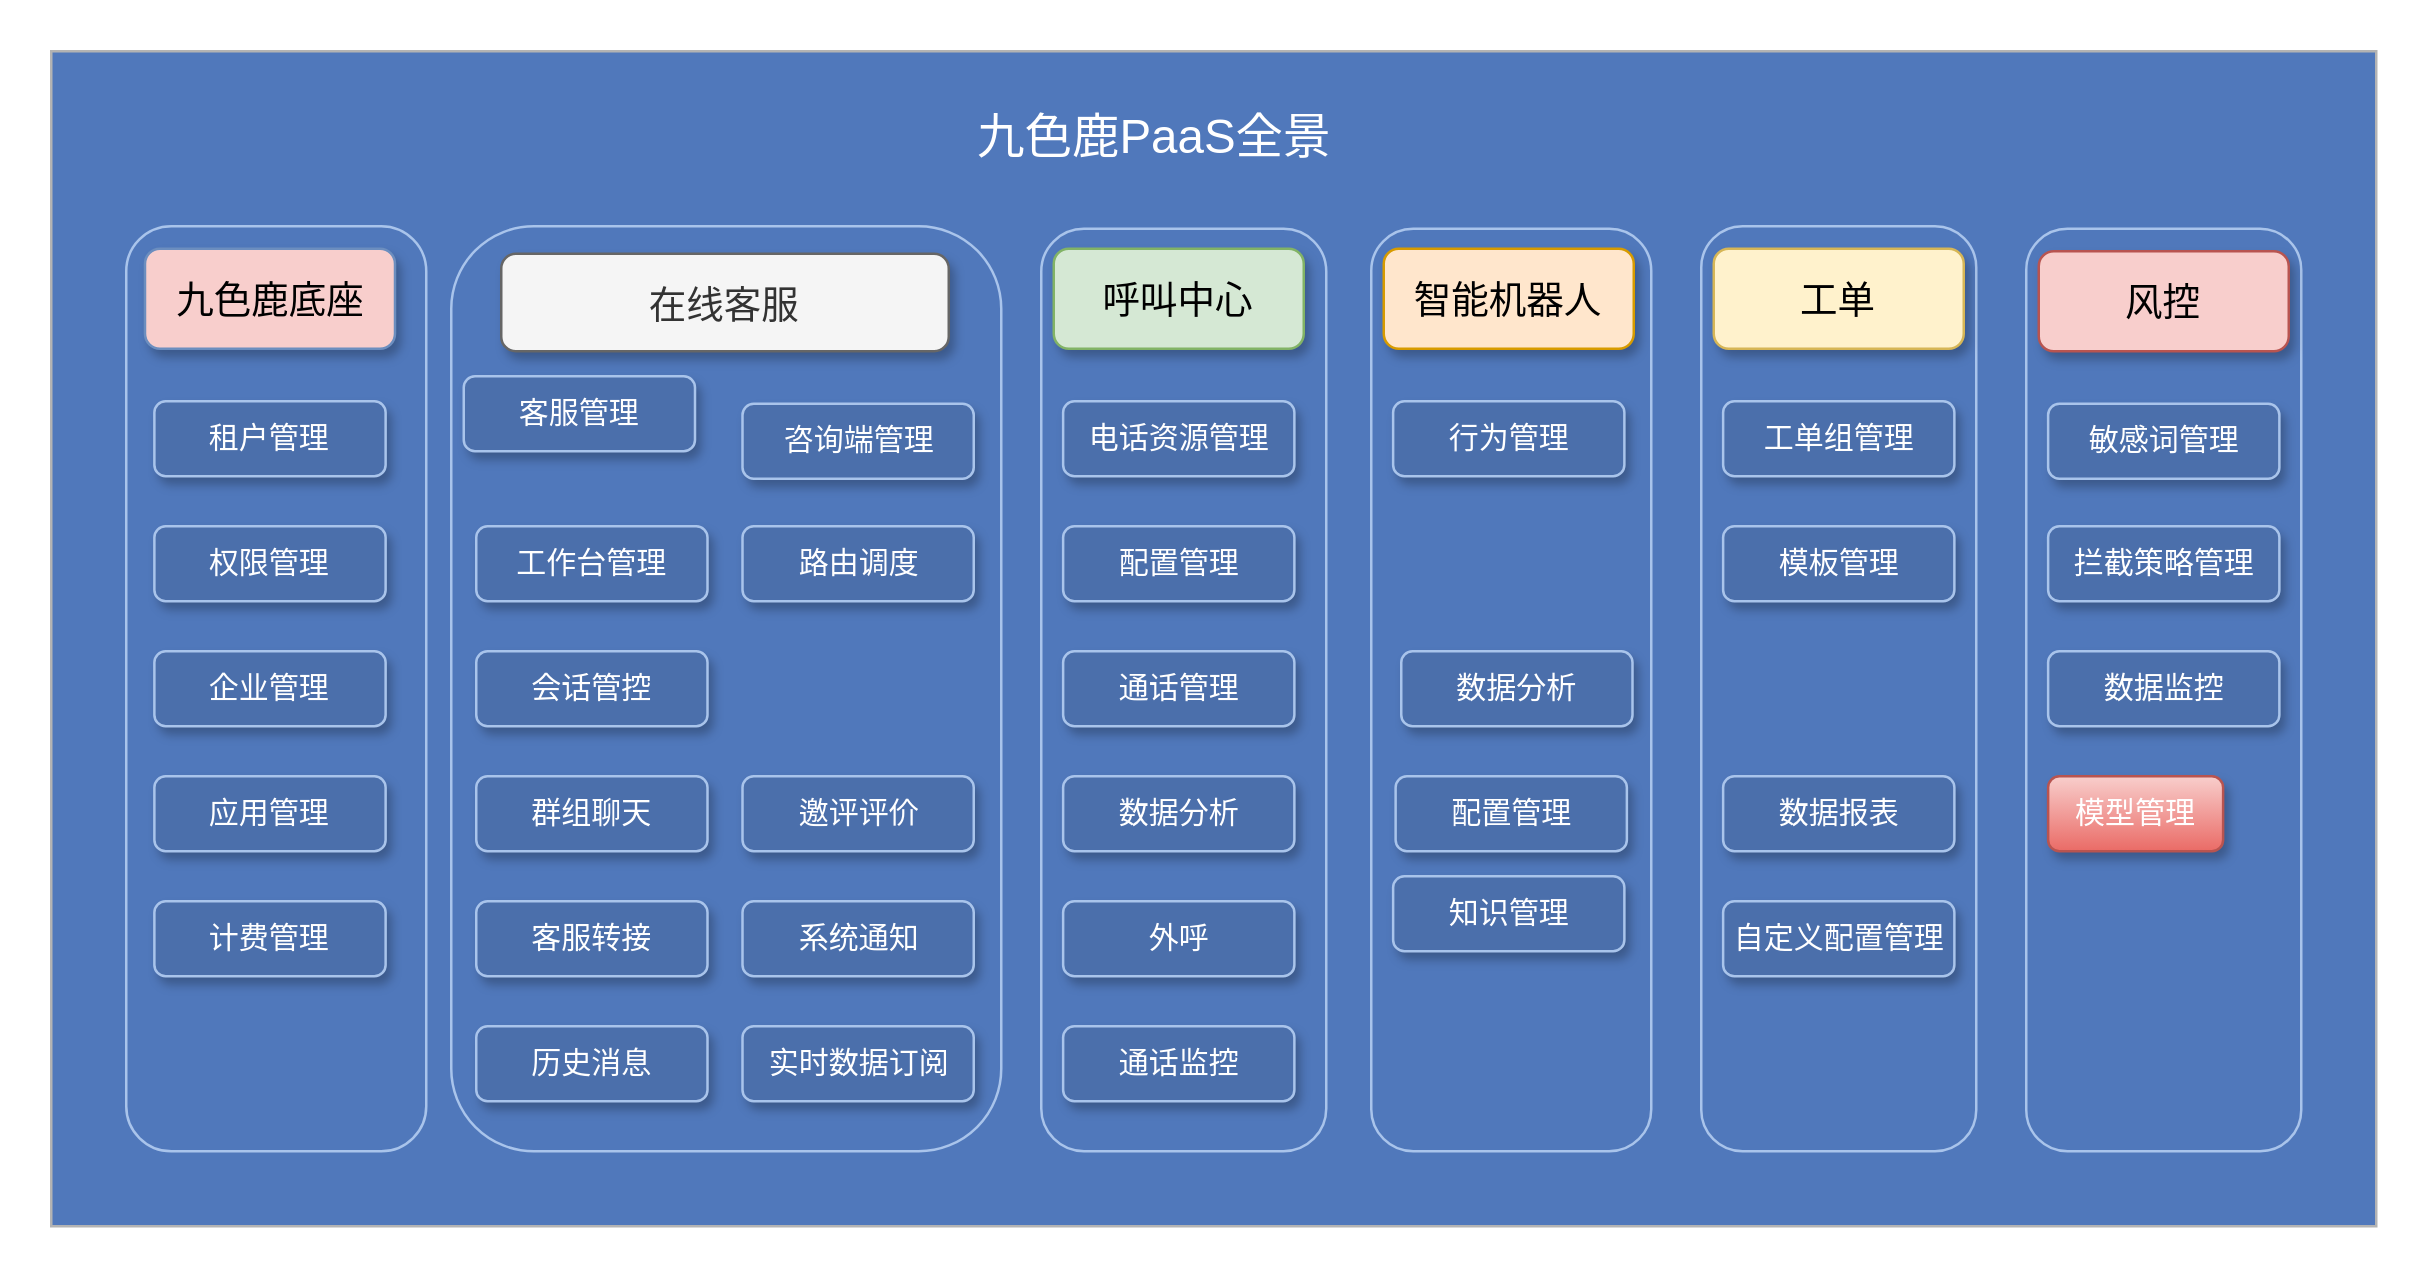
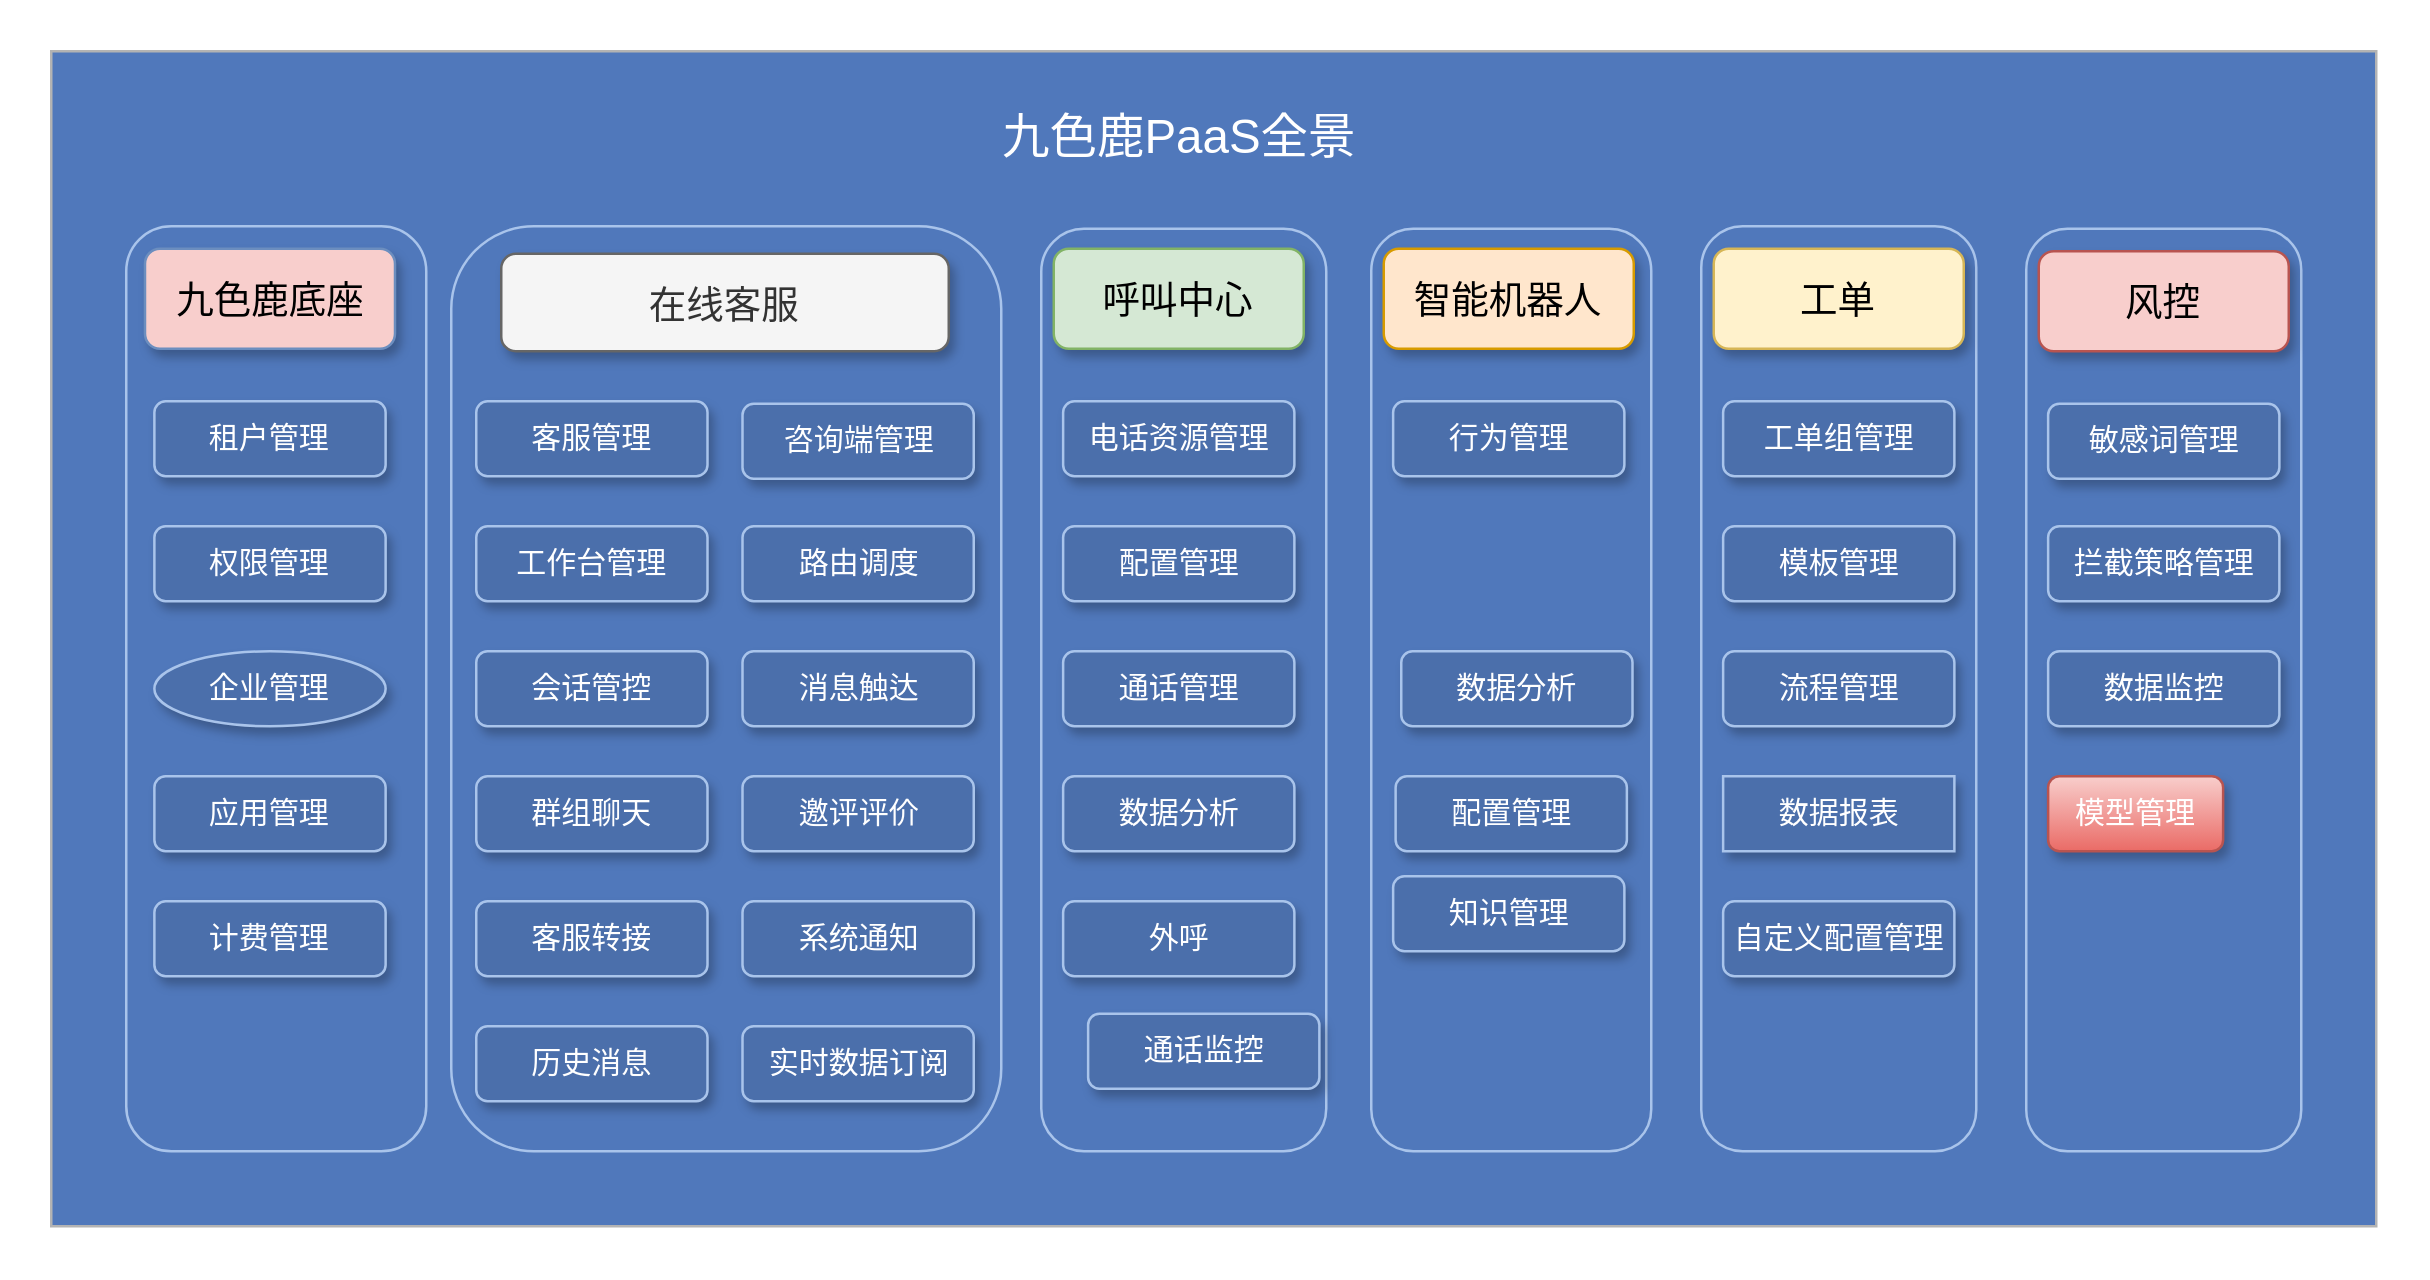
- <mxCell id="9" value="&lt;font style=&quot;font-size: 19px&quot; color=&quot;#ffffff&quot;&gt;九色鹿PaaS全景&lt;/font&gt;" style="text;html=1;strokeColor=none;fillColor=none;align=center;verticalAlign=middle;whiteSpace=wrap;rounded=0;shadow=1;dashed=1;" parent="1" vertex="1"><mxGeometry x="343.5" y="30" width="235" height="50" as="geometry" /></mxCell>
+ <mxCell id="9" value="&lt;font style=&quot;font-size: 19px&quot; color=&quot;#ffffff&quot;&gt;九色鹿PaaS全景&lt;/font&gt;" style="text;html=1;strokeColor=none;fillColor=none;align=center;verticalAlign=middle;whiteSpace=wrap;rounded=0;shadow=1;dashed=1;" parent="1" vertex="1"><mxGeometry x="353.5" y="30" width="235" height="50" as="geometry" /></mxCell>
- <mxCell id="18" value="&lt;span style=&quot;color: rgb(255 , 255 , 255)&quot;&gt;客服管理&lt;/span&gt;" style="rounded=1;whiteSpace=wrap;html=1;shadow=1;strokeColor=#A9C4EB;fillColor=#4B6FAB;gradientColor=none;" parent="1" vertex="1"><mxGeometry x="185" y="150" width="92.5" height="30" as="geometry" /></mxCell>
+ <mxCell id="18" value="&lt;span style=&quot;color: rgb(255 , 255 , 255)&quot;&gt;客服管理&lt;/span&gt;" style="rounded=1;whiteSpace=wrap;html=1;shadow=1;strokeColor=#A9C4EB;fillColor=#4B6FAB;gradientColor=none;" parent="1" vertex="1"><mxGeometry x="190" y="160" width="92.5" height="30" as="geometry" /></mxCell>
- <mxCell id="16" value="&lt;font color=&quot;#ffffff&quot;&gt;企业管理&lt;/font&gt;" style="rounded=1;whiteSpace=wrap;html=1;shadow=1;strokeColor=#A9C4EB;fillColor=#4B6FAB;gradientColor=none;" parent="1" vertex="1"><mxGeometry x="61.25" y="260" width="92.5" height="30" as="geometry" /></mxCell>
+ <mxCell id="16" value="&lt;font color=&quot;#ffffff&quot;&gt;企业管理&lt;/font&gt;" style="ellipse;whiteSpace=wrap;html=1;shadow=1;strokeColor=#A9C4EB;fillColor=#4B6FAB;gradientColor=none;" parent="1" vertex="1"><mxGeometry x="61.25" y="260" width="92.5" height="30" as="geometry" /></mxCell>
+ <mxCell id="45" value="&lt;span style=&quot;color: rgb(255 , 255 , 255)&quot;&gt;消息触达&lt;/span&gt;" style="rounded=1;whiteSpace=wrap;html=1;shadow=1;strokeColor=#A9C4EB;fillColor=#4B6FAB;gradientColor=none;" vertex="1" parent="1"><mxGeometry x="296.5" y="260" width="92.5" height="30" as="geometry" /></mxCell>
+ <mxCell id="40" value="&lt;span style=&quot;color: rgb(255 , 255 , 255)&quot;&gt;流程管理&lt;/span&gt;" style="rounded=1;whiteSpace=wrap;html=1;shadow=1;strokeColor=#A9C4EB;fillColor=#4B6FAB;gradientColor=none;" vertex="1" parent="1"><mxGeometry x="688.75" y="260" width="92.5" height="30" as="geometry" /></mxCell>
- <mxCell id="41" value="&lt;span style=&quot;color: rgb(255 , 255 , 255)&quot;&gt;数据报表&lt;/span&gt;" style="rounded=1;whiteSpace=wrap;html=1;shadow=1;strokeColor=#A9C4EB;fillColor=#4B6FAB;gradientColor=none;" vertex="1" parent="1"><mxGeometry x="688.75" y="310" width="92.5" height="30" as="geometry" /></mxCell>
+ <mxCell id="41" value="&lt;span style=&quot;color: rgb(255 , 255 , 255)&quot;&gt;数据报表&lt;/span&gt;" style="whiteSpace=wrap;html=1;shadow=1;strokeColor=#A9C4EB;fillColor=#4B6FAB;gradientColor=none;rounded=0;" vertex="1" parent="1"><mxGeometry x="688.75" y="310" width="92.5" height="30" as="geometry" /></mxCell>
- <mxCell id="38" value="&lt;font color=&quot;#ffffff&quot;&gt;通话监控&lt;/font&gt;" style="rounded=1;whiteSpace=wrap;html=1;shadow=1;strokeColor=#A9C4EB;fillColor=#4B6FAB;gradientColor=none;" vertex="1" parent="1"><mxGeometry x="424.75" y="410" width="92.5" height="30" as="geometry" /></mxCell>
+ <mxCell id="38" value="&lt;font color=&quot;#ffffff&quot;&gt;通话监控&lt;/font&gt;" style="rounded=1;whiteSpace=wrap;html=1;shadow=1;strokeColor=#A9C4EB;fillColor=#4B6FAB;gradientColor=none;" vertex="1" parent="1"><mxGeometry x="434.75" y="405" width="92.5" height="30" as="geometry" /></mxCell>
